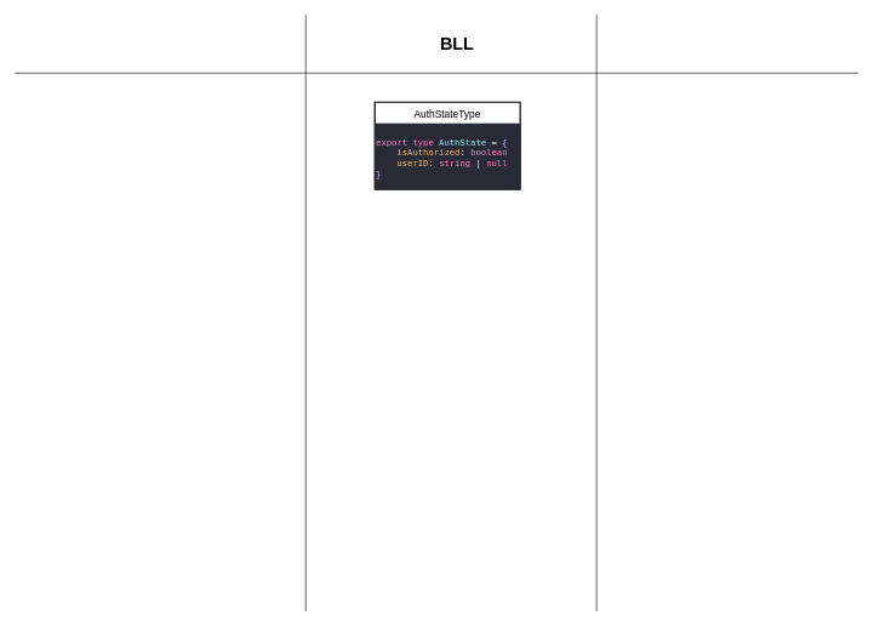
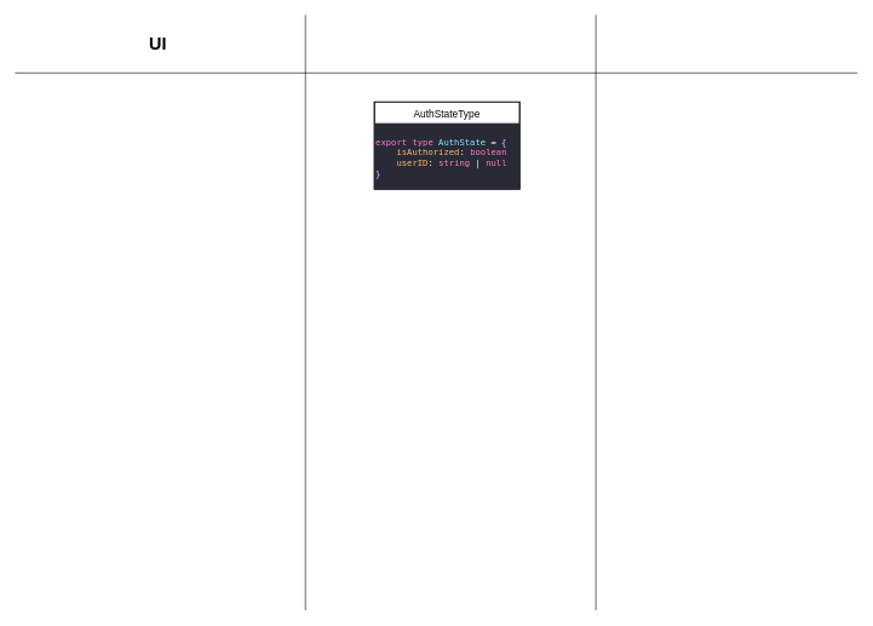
+ <mxCell id="9" value="&lt;h1&gt;UI&lt;/h1&gt;" style="text;html=1;strokeColor=none;fillColor=none;spacing=5;spacingTop=-20;whiteSpace=wrap;overflow=hidden;" vertex="1" parent="8"><mxGeometry x="30" width="40" height="40" as="geometry" /></mxCell>
- <mxCell id="6" value="&lt;h1&gt;BLL&lt;/h1&gt;" style="text;html=1;strokeColor=none;fillColor=none;spacing=5;spacingTop=-20;whiteSpace=wrap;overflow=hidden;" vertex="1" parent="5"><mxGeometry x="30" width="60" height="40" as="geometry" /></mxCell>
